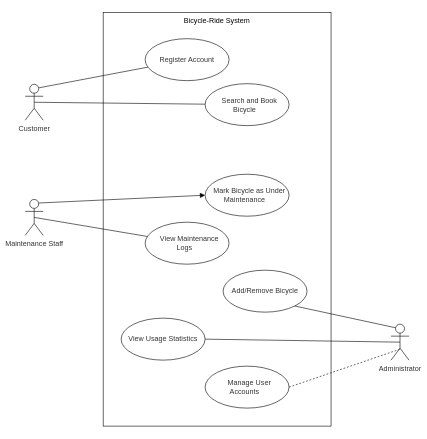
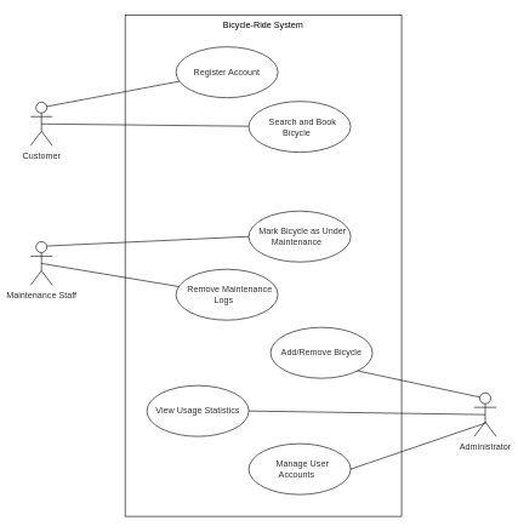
- <mxCell id="6" style="rounded=0;orthogonalLoop=1;jettySize=auto;html=1;exitX=0.75;exitY=0.1;exitDx=0;exitDy=0;exitPerimeter=0;entryX=0;entryY=0.5;entryDx=0;entryDy=0;endArrow=block;startFill=0;" parent="1" source="8" target="12" edge="1"><mxGeometry relative="1" as="geometry" /></mxCell>
+ <mxCell id="6" style="rounded=0;orthogonalLoop=1;jettySize=auto;html=1;exitX=0.75;exitY=0.1;exitDx=0;exitDy=0;exitPerimeter=0;entryX=0;entryY=0.5;entryDx=0;entryDy=0;endArrow=none;startFill=0;" parent="1" source="8" target="12" edge="1"><mxGeometry relative="1" as="geometry" /></mxCell>
- <mxCell id="13" value="&lt;span style=&quot;padding-left: 8px; padding-right: 8px; text-align: center; justify-content: center; color: rgb(51, 51, 51);&quot;&gt;View Maintenance Logs&lt;/span&gt;" style="ellipse;whiteSpace=wrap;html=1;" parent="1" vertex="1"><mxGeometry x="220" y="370" width="140" height="70" as="geometry" /></mxCell>
+ <mxCell id="13" value="&lt;span style=&quot;padding-left: 8px; padding-right: 8px; text-align: center; justify-content: center; color: rgb(51, 51, 51);&quot;&gt;Remove Maintenance Logs&lt;/span&gt;" style="ellipse;whiteSpace=wrap;html=1;" parent="1" vertex="1"><mxGeometry x="220" y="370" width="140" height="70" as="geometry" /></mxCell>
- <mxCell id="19" style="rounded=0;orthogonalLoop=1;jettySize=auto;html=1;exitX=1;exitY=0.5;exitDx=0;exitDy=0;entryX=0.539;entryY=0.689;entryDx=0;entryDy=0;entryPerimeter=0;endArrow=none;startFill=0;dashed=1;" parent="1" source="16" target="9" edge="1"><mxGeometry relative="1" as="geometry" /></mxCell>
+ <mxCell id="19" style="rounded=0;orthogonalLoop=1;jettySize=auto;html=1;exitX=1;exitY=0.5;exitDx=0;exitDy=0;entryX=0.539;entryY=0.689;entryDx=0;entryDy=0;entryPerimeter=0;endArrow=none;startFill=0;" parent="1" source="16" target="9" edge="1"><mxGeometry relative="1" as="geometry" /></mxCell>
